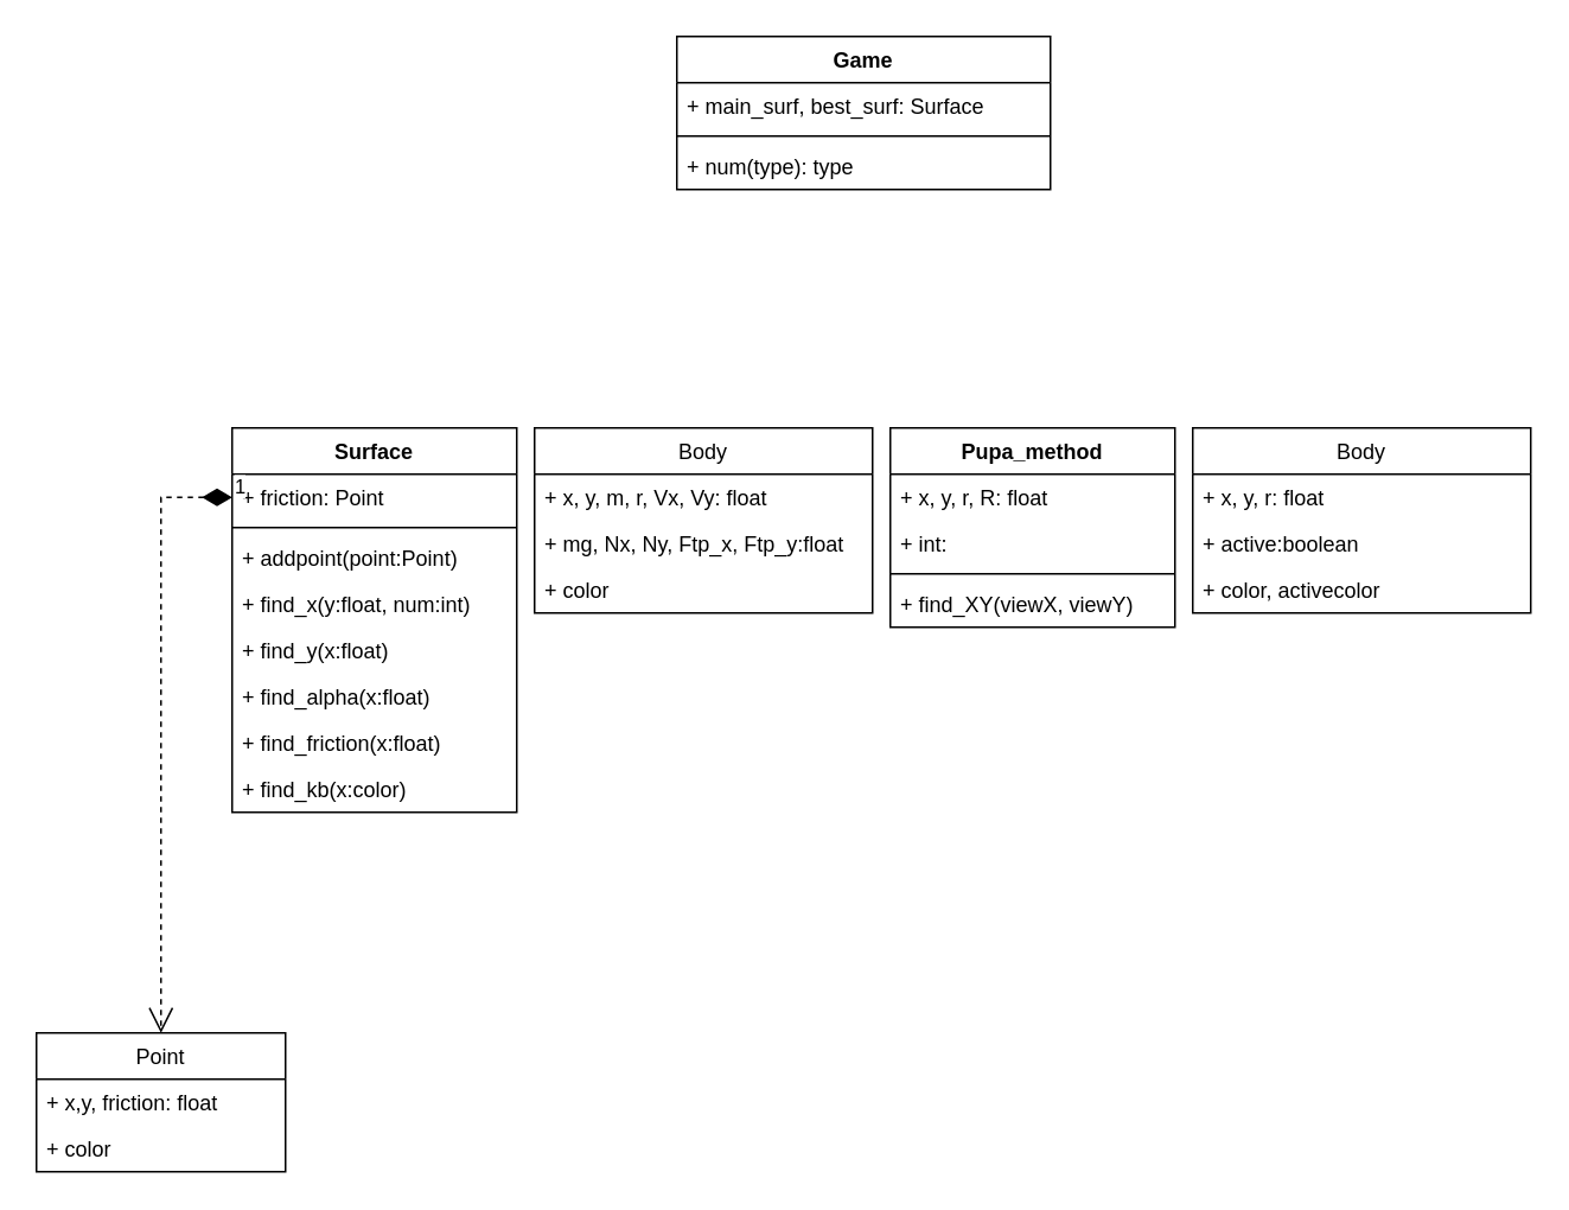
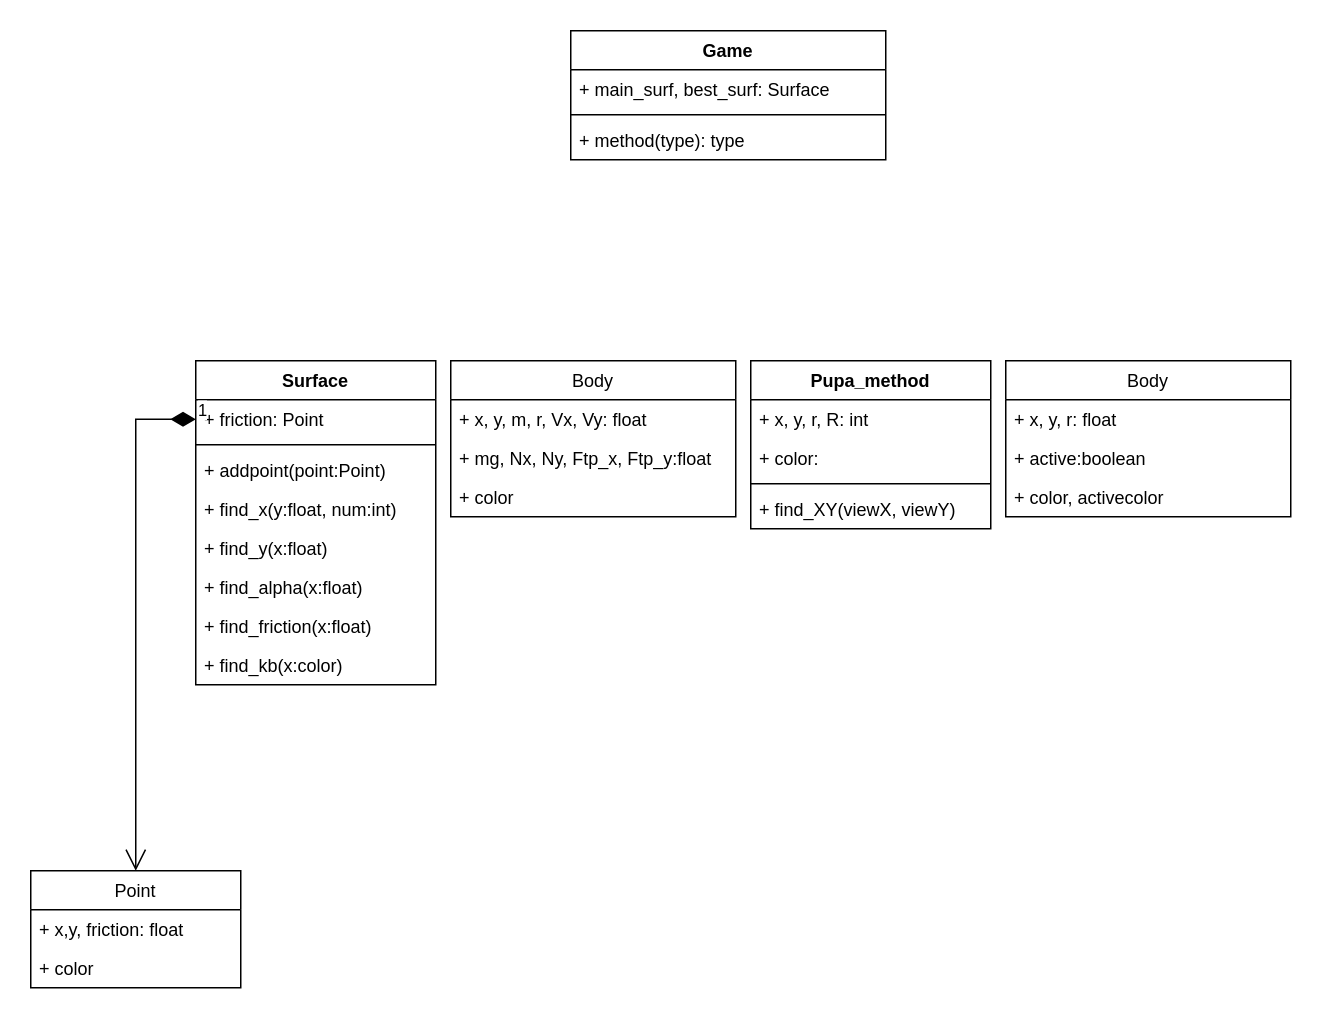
- <mxCell id="31" value="+ num(type): type" style="text;strokeColor=none;fillColor=none;align=left;verticalAlign=top;spacingLeft=4;spacingRight=4;overflow=hidden;rotatable=0;points=[[0,0.5],[1,0.5]];portConstraint=eastwest;" vertex="1" parent="28"><mxGeometry y="60" width="210" height="26" as="geometry" /></mxCell>
+ <mxCell id="31" value="+ method(type): type" style="text;strokeColor=none;fillColor=none;align=left;verticalAlign=top;spacingLeft=4;spacingRight=4;overflow=hidden;rotatable=0;points=[[0,0.5],[1,0.5]];portConstraint=eastwest;" vertex="1" parent="28"><mxGeometry y="60" width="210" height="26" as="geometry" /></mxCell>
- <mxCell id="19" value="+ x, y, r, R: float" style="text;strokeColor=none;fillColor=none;align=left;verticalAlign=top;spacingLeft=4;spacingRight=4;overflow=hidden;rotatable=0;points=[[0,0.5],[1,0.5]];portConstraint=eastwest;" vertex="1" parent="18"><mxGeometry y="26" width="160" height="26" as="geometry" /></mxCell>
+ <mxCell id="19" value="+ x, y, r, R: int" style="text;strokeColor=none;fillColor=none;align=left;verticalAlign=top;spacingLeft=4;spacingRight=4;overflow=hidden;rotatable=0;points=[[0,0.5],[1,0.5]];portConstraint=eastwest;" vertex="1" parent="18"><mxGeometry y="26" width="160" height="26" as="geometry" /></mxCell>
- <mxCell id="20" value="+ int:" style="text;strokeColor=none;fillColor=none;align=left;verticalAlign=top;spacingLeft=4;spacingRight=4;overflow=hidden;rotatable=0;points=[[0,0.5],[1,0.5]];portConstraint=eastwest;" vertex="1" parent="18"><mxGeometry y="52" width="160" height="26" as="geometry" /></mxCell>
+ <mxCell id="20" value="+ color:" style="text;strokeColor=none;fillColor=none;align=left;verticalAlign=top;spacingLeft=4;spacingRight=4;overflow=hidden;rotatable=0;points=[[0,0.5],[1,0.5]];portConstraint=eastwest;" vertex="1" parent="18"><mxGeometry y="52" width="160" height="26" as="geometry" /></mxCell>
- <mxCell id="27" value="1" style="endArrow=open;html=1;endSize=12;startArrow=diamondThin;startSize=14;startFill=1;edgeStyle=orthogonalEdgeStyle;align=left;verticalAlign=bottom;rounded=0;entryX=0.5;entryY=0;entryDx=0;entryDy=0;exitX=0;exitY=0.5;exitDx=0;exitDy=0;dashed=1;" edge="1" parent="1" source="3" target="15"><mxGeometry x="-1" y="3" relative="1" as="geometry"><mxPoint x="260" y="520" as="sourcePoint" /><mxPoint x="520" y="310" as="targetPoint" /></mxGeometry></mxCell>
+ <mxCell id="27" value="1" style="endArrow=open;html=1;endSize=12;startArrow=diamondThin;startSize=14;startFill=1;edgeStyle=orthogonalEdgeStyle;align=left;verticalAlign=bottom;rounded=0;entryX=0.5;entryY=0;entryDx=0;entryDy=0;exitX=0;exitY=0.5;exitDx=0;exitDy=0;" edge="1" parent="1" source="3" target="15"><mxGeometry x="-1" y="3" relative="1" as="geometry"><mxPoint x="260" y="520" as="sourcePoint" /><mxPoint x="520" y="310" as="targetPoint" /></mxGeometry></mxCell>
